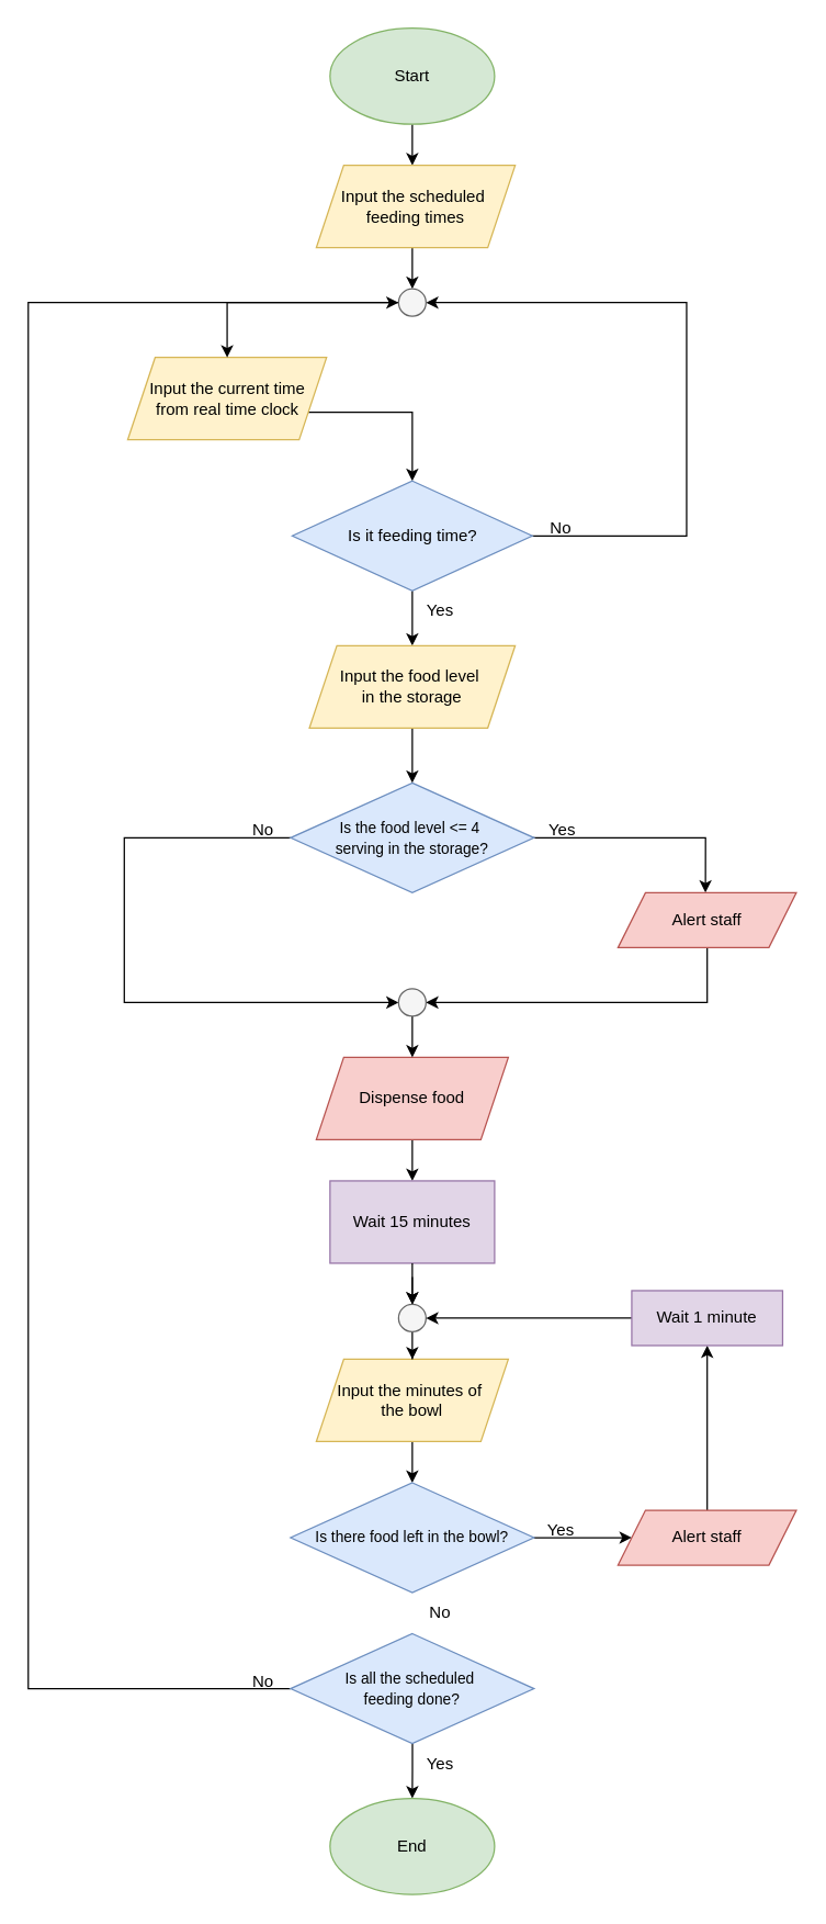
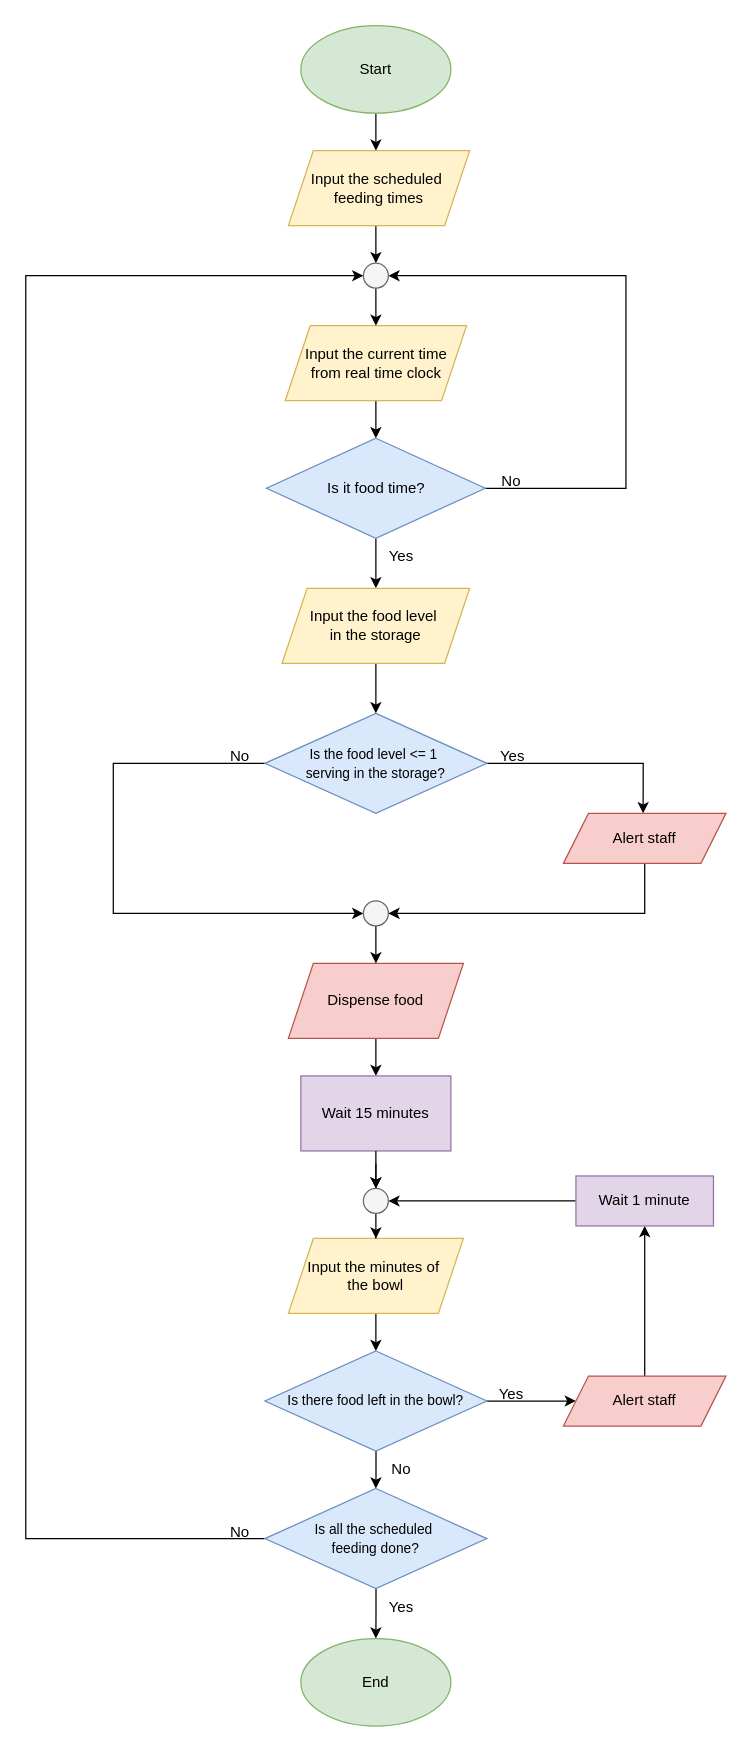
- <mxCell id="5" value="Input the current time&lt;div&gt;from real time clock&lt;/div&gt;" style="shape=parallelogram;perimeter=parallelogramPerimeter;whiteSpace=wrap;html=1;fixedSize=1;fillColor=#fff2cc;strokeColor=#d6b656;" parent="1" vertex="1"><mxGeometry x="92.5" y="260" width="145" height="60" as="geometry" /></mxCell>
+ <mxCell id="5" value="Input the current time&lt;div&gt;from real time clock&lt;/div&gt;" style="shape=parallelogram;perimeter=parallelogramPerimeter;whiteSpace=wrap;html=1;fixedSize=1;fillColor=#fff2cc;strokeColor=#d6b656;" parent="1" vertex="1"><mxGeometry x="227.5" y="260" width="145" height="60" as="geometry" /></mxCell>
- <mxCell id="9" value="Is it feeding time?" style="rhombus;whiteSpace=wrap;html=1;fillColor=#dae8fc;strokeColor=#6c8ebf;" parent="1" vertex="1"><mxGeometry x="212.5" y="350" width="175" height="80" as="geometry" /></mxCell>
+ <mxCell id="9" value="Is it food time?" style="rhombus;whiteSpace=wrap;html=1;fillColor=#dae8fc;strokeColor=#6c8ebf;" parent="1" vertex="1"><mxGeometry x="212.5" y="350" width="175" height="80" as="geometry" /></mxCell>
- <mxCell id="12" value="&lt;font style=&quot;font-size: 11px;&quot;&gt;Is the food level &amp;lt;= 4&amp;nbsp;&lt;/font&gt;&lt;div&gt;&lt;font style=&quot;font-size: 11px;&quot;&gt;serving&amp;nbsp;&lt;/font&gt;&lt;span style=&quot;font-size: 11px; background-color: transparent; color: light-dark(rgb(0, 0, 0), rgb(255, 255, 255));&quot;&gt;in&amp;nbsp;&lt;/span&gt;&lt;span style=&quot;font-size: 11px; background-color: transparent; color: light-dark(rgb(0, 0, 0), rgb(255, 255, 255));&quot;&gt;t&lt;/span&gt;&lt;span style=&quot;font-size: 11px; background-color: transparent; color: light-dark(rgb(0, 0, 0), rgb(255, 255, 255));&quot;&gt;he storage?&lt;/span&gt;&lt;/div&gt;" style="rhombus;whiteSpace=wrap;html=1;fillColor=#dae8fc;strokeColor=#6c8ebf;" parent="1" vertex="1"><mxGeometry x="211.25" y="570" width="177.5" height="80" as="geometry" /></mxCell>
+ <mxCell id="12" value="&lt;font style=&quot;font-size: 11px;&quot;&gt;Is the food level &amp;lt;= 1&amp;nbsp;&lt;/font&gt;&lt;div&gt;&lt;font style=&quot;font-size: 11px;&quot;&gt;serving&amp;nbsp;&lt;/font&gt;&lt;span style=&quot;font-size: 11px; background-color: transparent; color: light-dark(rgb(0, 0, 0), rgb(255, 255, 255));&quot;&gt;in&amp;nbsp;&lt;/span&gt;&lt;span style=&quot;font-size: 11px; background-color: transparent; color: light-dark(rgb(0, 0, 0), rgb(255, 255, 255));&quot;&gt;t&lt;/span&gt;&lt;span style=&quot;font-size: 11px; background-color: transparent; color: light-dark(rgb(0, 0, 0), rgb(255, 255, 255));&quot;&gt;he storage?&lt;/span&gt;&lt;/div&gt;" style="rhombus;whiteSpace=wrap;html=1;fillColor=#dae8fc;strokeColor=#6c8ebf;" parent="1" vertex="1"><mxGeometry x="211.25" y="570" width="177.5" height="80" as="geometry" /></mxCell>
+ <mxCell id="25" style="edgeStyle=orthogonalEdgeStyle;rounded=0;orthogonalLoop=1;jettySize=auto;html=1;entryX=0.5;entryY=0;entryDx=0;entryDy=0;" parent="1" source="27" target="30" edge="1"><mxGeometry relative="1" as="geometry" /></mxCell>
